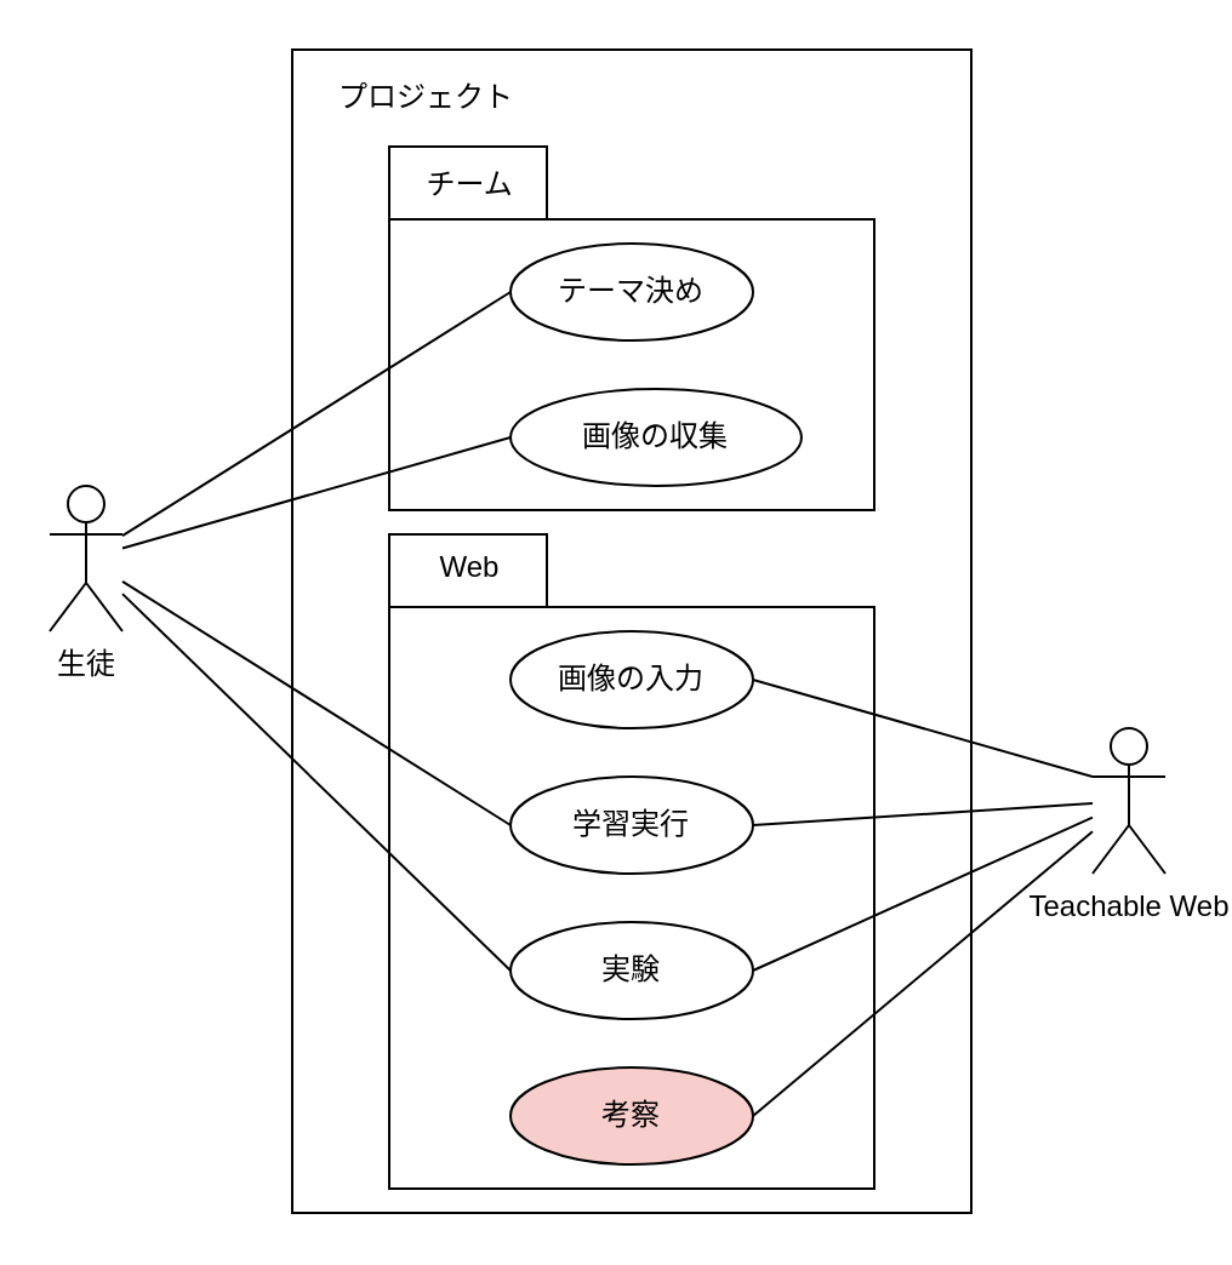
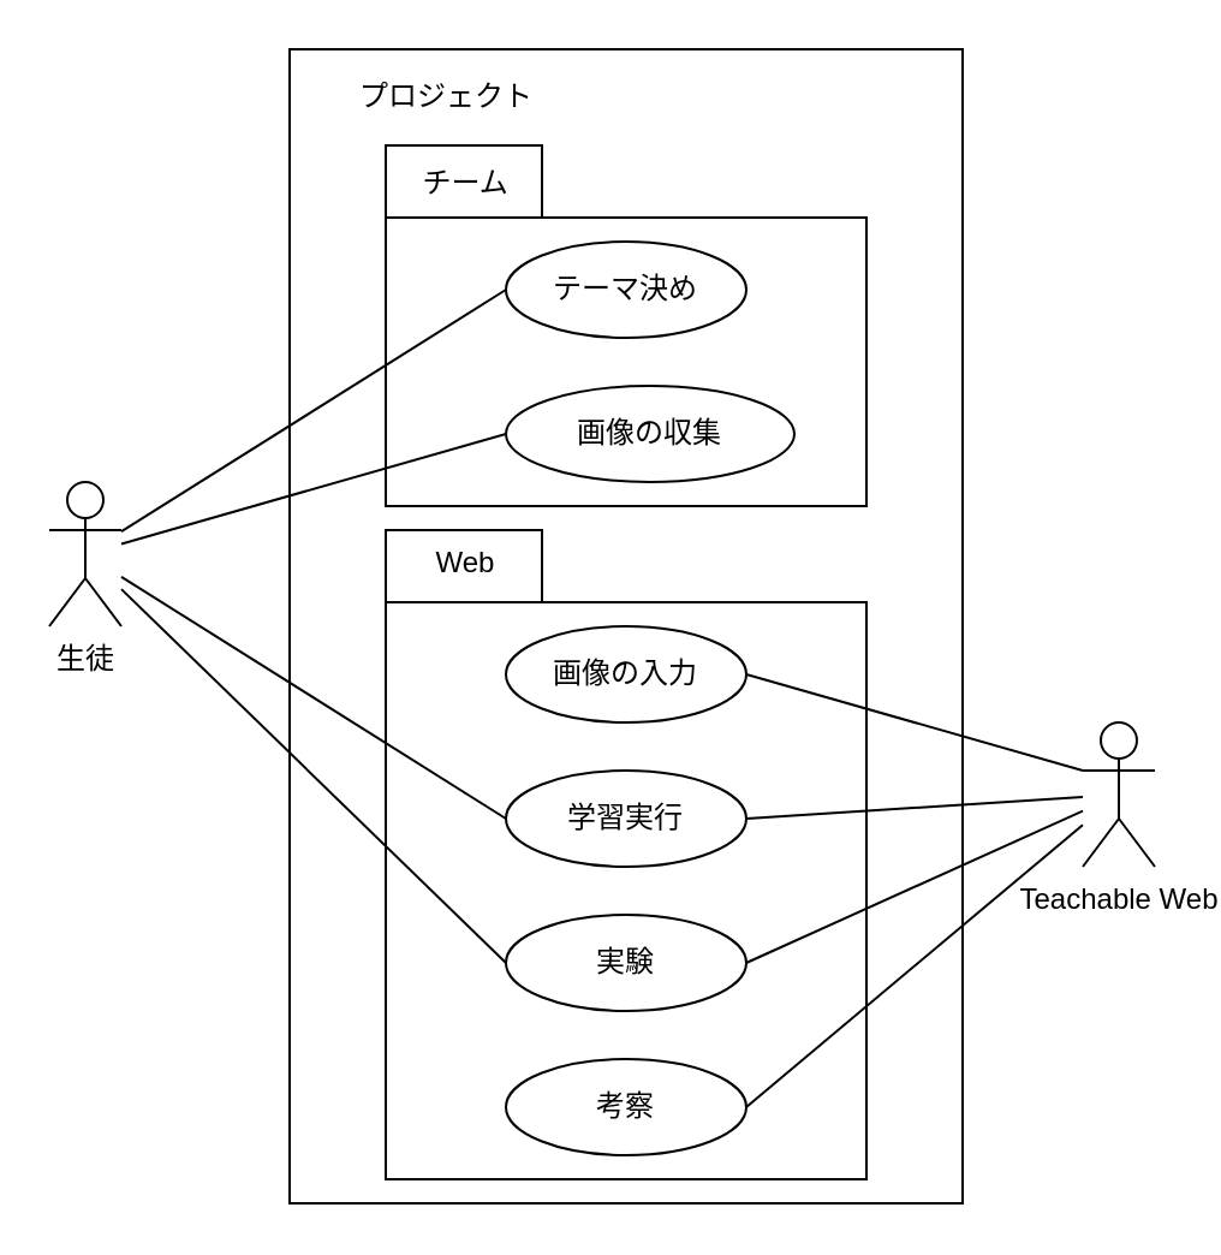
- <mxCell id="7" value="プロジェクト" style="text;html=1;align=center;verticalAlign=middle;resizable=0;points=[];autosize=1;strokeColor=none;fillColor=none;" parent="1" vertex="1"><mxGeometry x="130" y="30" width="90" height="20" as="geometry" /></mxCell>
+ <mxCell id="7" value="プロジェクト" style="text;html=1;align=center;verticalAlign=middle;resizable=0;points=[];autosize=1;strokeColor=none;fillColor=none;" parent="1" vertex="1"><mxGeometry x="140" y="30" width="90" height="20" as="geometry" /></mxCell>
- <mxCell id="22" value="考察" style="ellipse;whiteSpace=wrap;html=1;align=center;fillColor=#f8cecc;" vertex="1" parent="1"><mxGeometry x="210" y="440" width="100" height="40" as="geometry" /></mxCell>
+ <mxCell id="22" value="考察" style="ellipse;whiteSpace=wrap;html=1;align=center;" vertex="1" parent="1"><mxGeometry x="210" y="440" width="100" height="40" as="geometry" /></mxCell>
